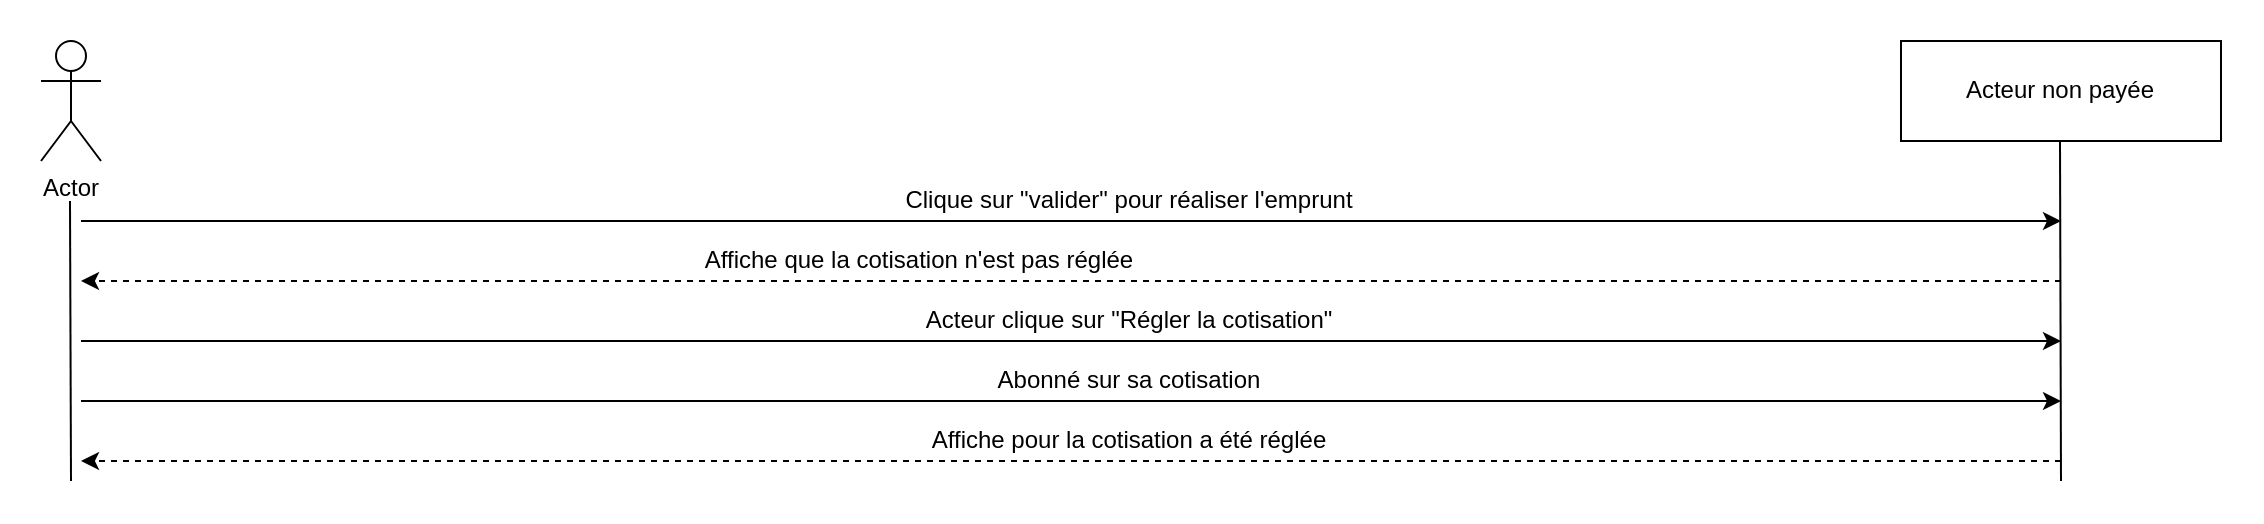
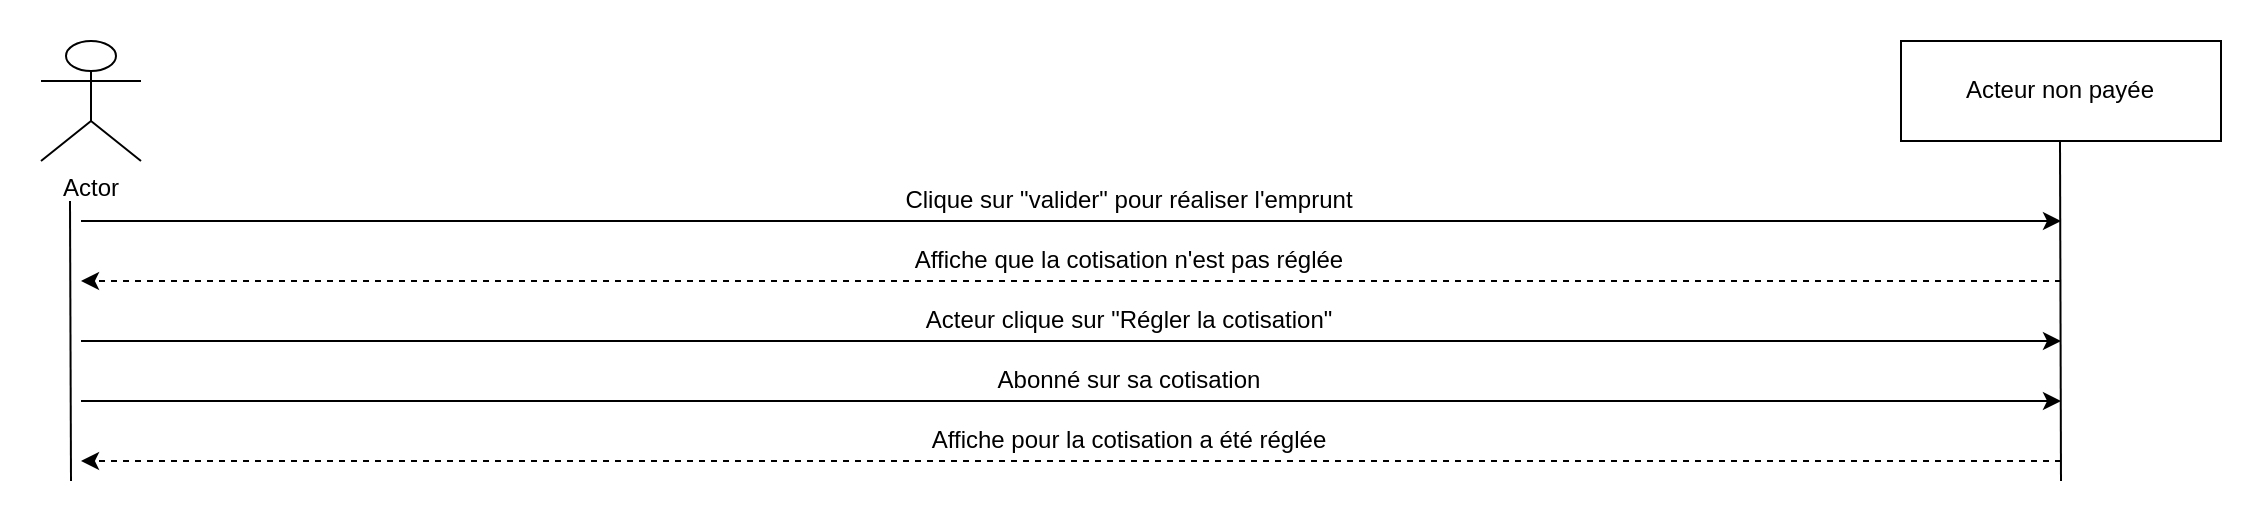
- <mxCell id="2" value="Actor" style="shape=umlActor;verticalLabelPosition=bottom;labelBackgroundColor=#ffffff;verticalAlign=top;html=1;outlineConnect=0;" vertex="1" parent="1"><mxGeometry x="20" y="20" width="30" height="60" as="geometry" /></mxCell>
+ <mxCell id="2" value="Actor" style="shape=umlActor;verticalLabelPosition=bottom;labelBackgroundColor=#ffffff;verticalAlign=top;html=1;outlineConnect=0;" vertex="1" parent="1"><mxGeometry x="20" y="20" width="50" height="60" as="geometry" /></mxCell>
- <mxCell id="9" value="Affiche que la cotisation n'est pas réglée" style="text;html=1;strokeColor=none;fillColor=none;align=center;verticalAlign=middle;whiteSpace=wrap;rounded=0;" vertex="1" parent="1"><mxGeometry x="302" y="120" width="315" height="20" as="geometry" /></mxCell>
+ <mxCell id="9" value="Affiche que la cotisation n'est pas réglée" style="text;html=1;strokeColor=none;fillColor=none;align=center;verticalAlign=middle;whiteSpace=wrap;rounded=0;" vertex="1" parent="1"><mxGeometry x="407" y="120" width="315" height="20" as="geometry" /></mxCell>
